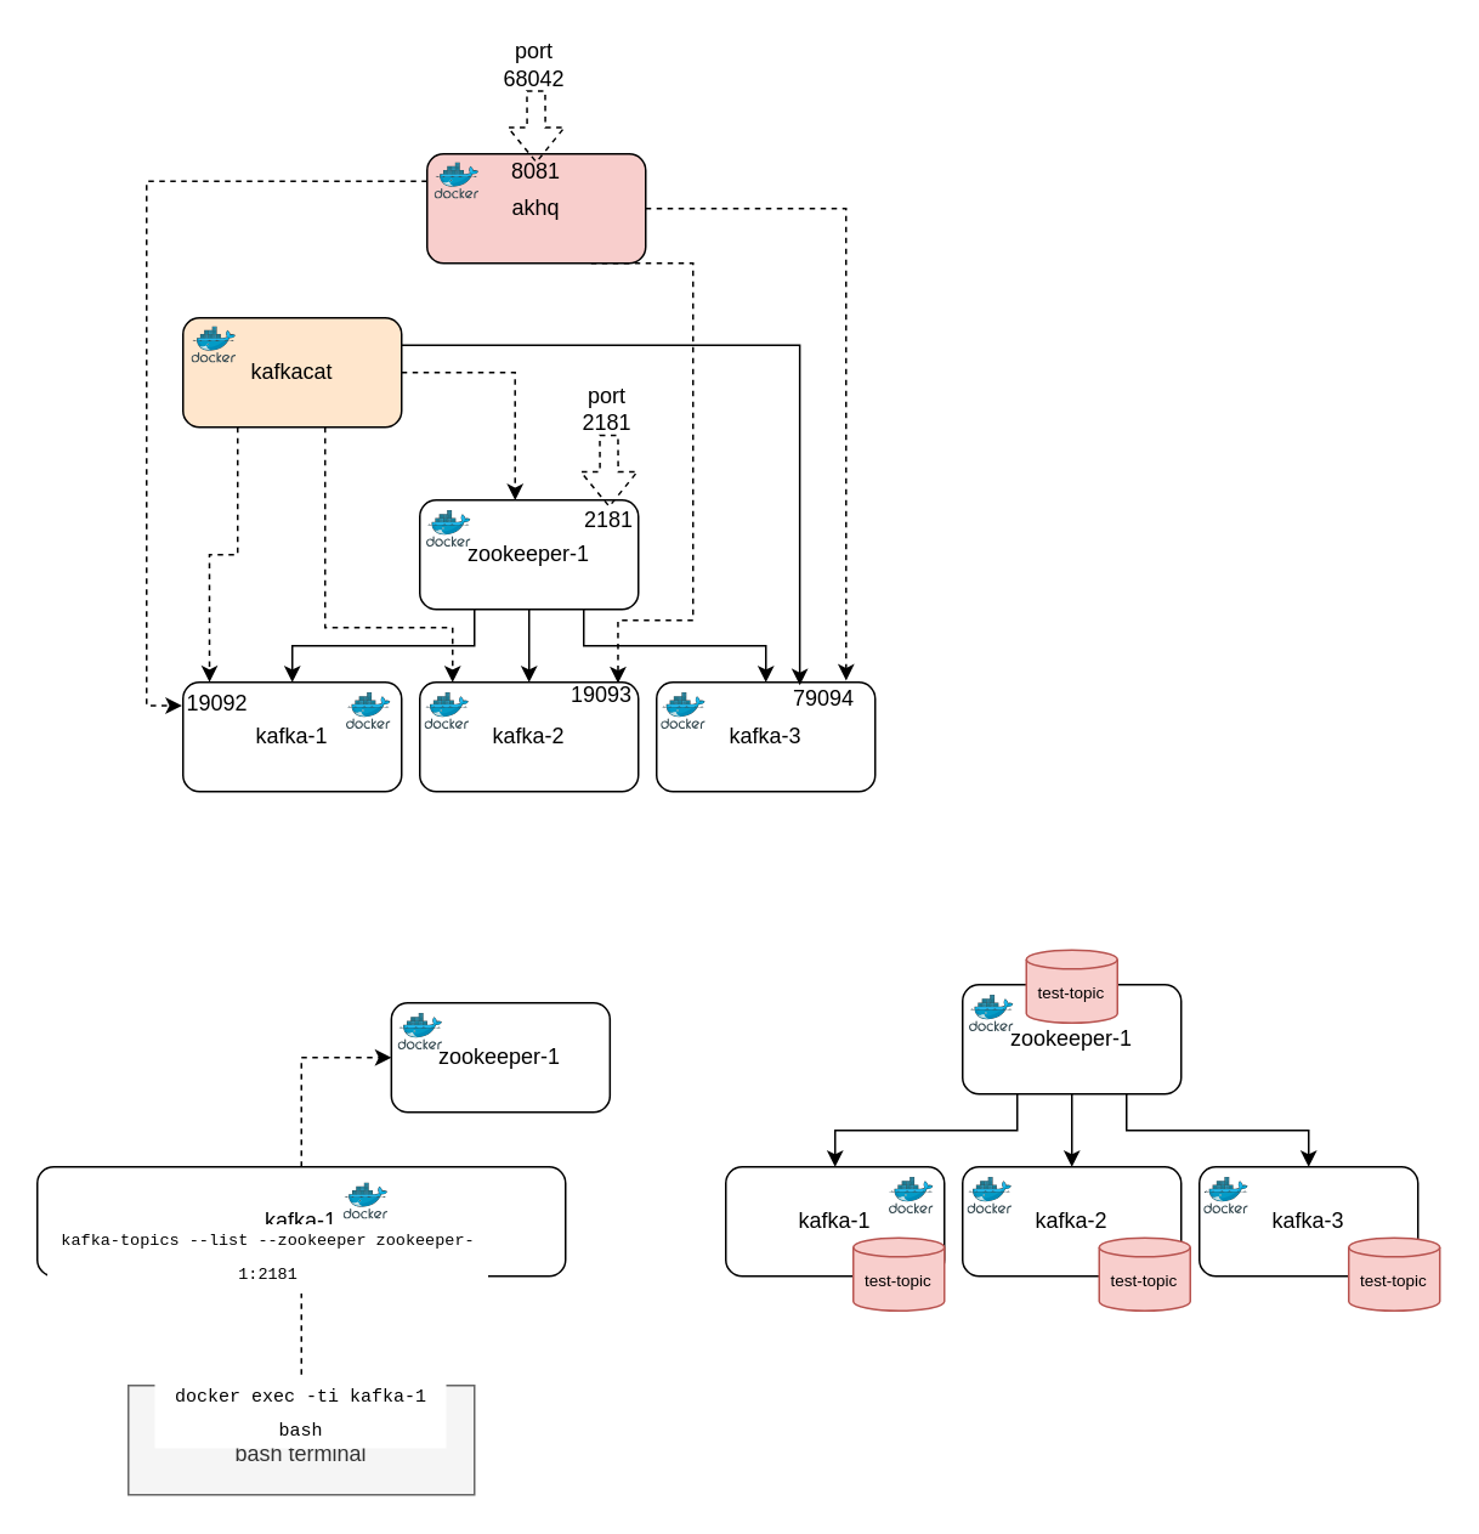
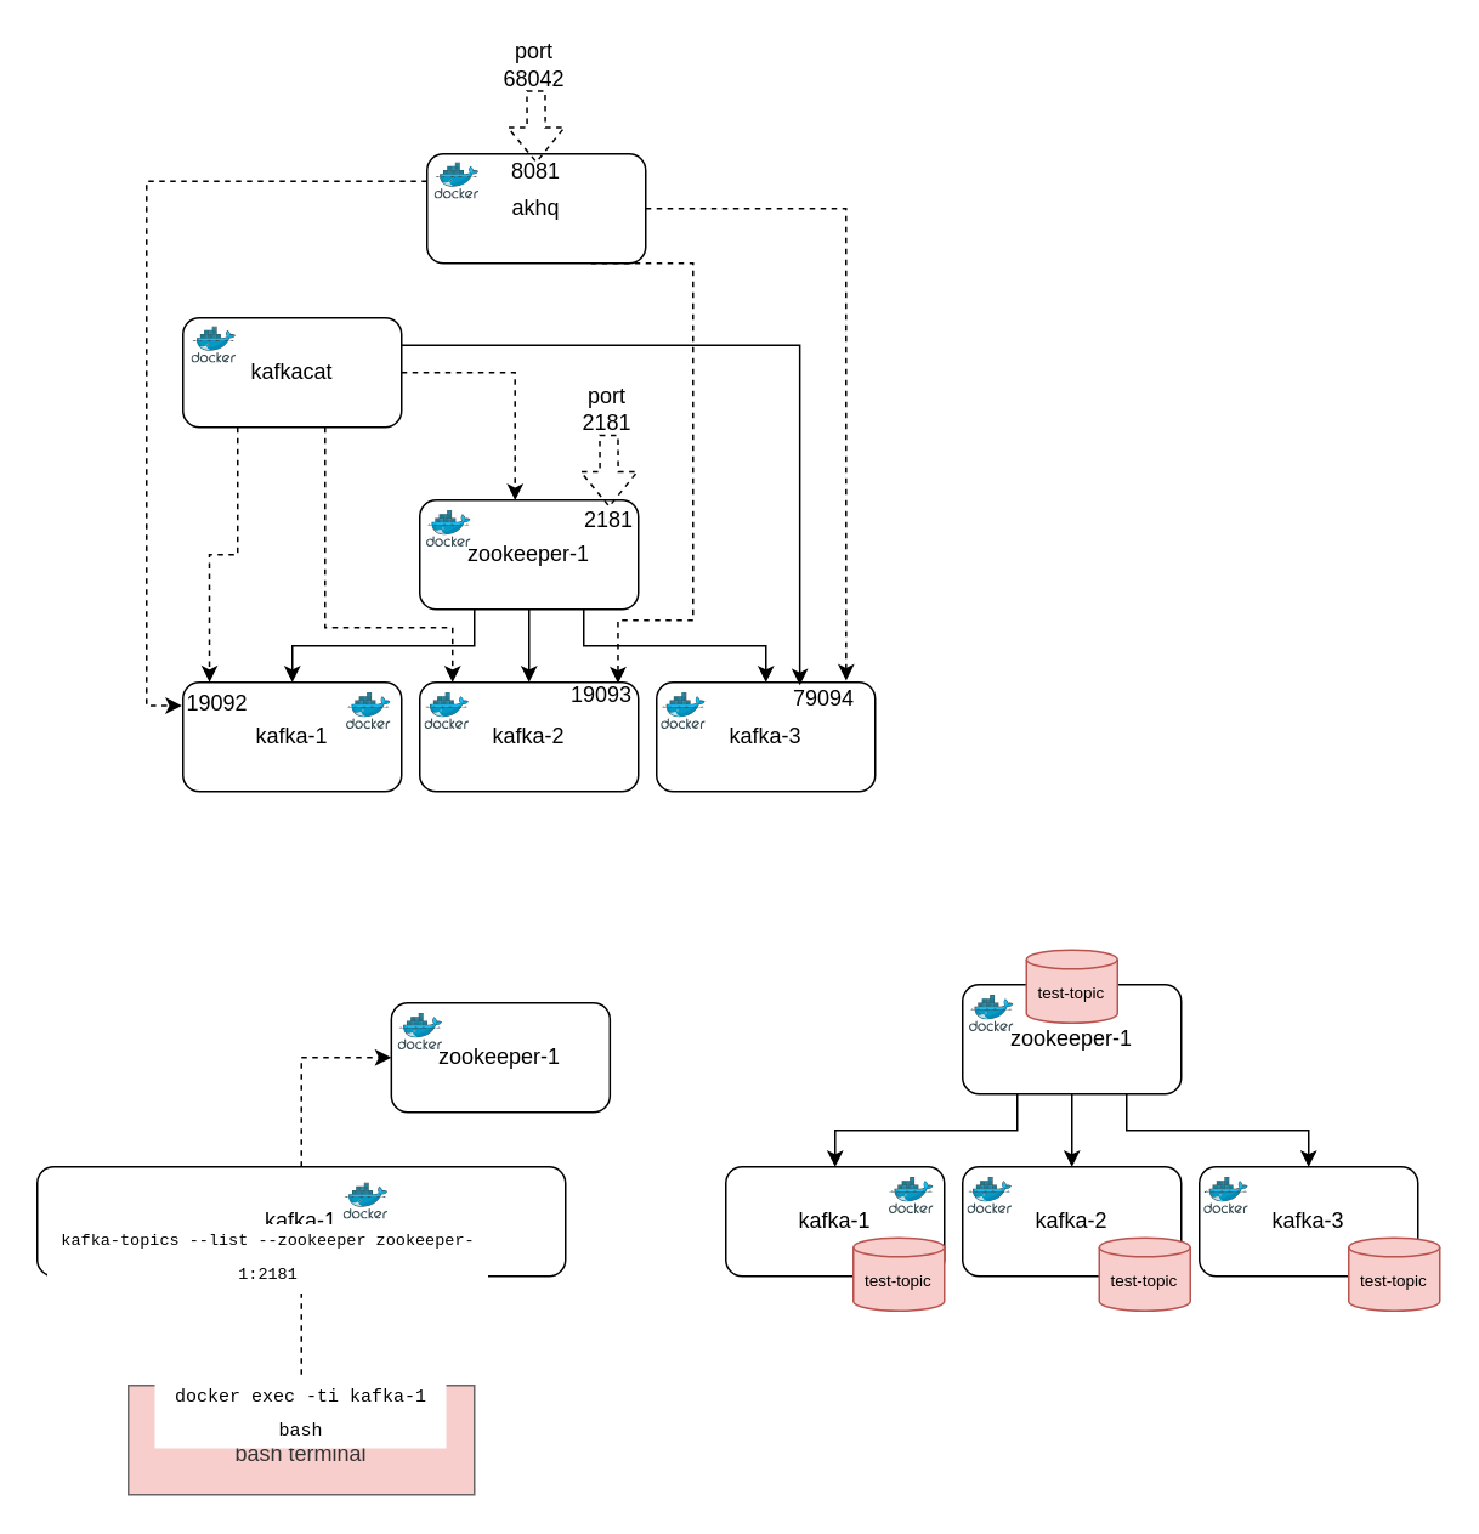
- <mxCell id="21" value="akhq" style="rounded=1;whiteSpace=wrap;html=1;fillColor=#f8cecc;" vertex="1" parent="1"><mxGeometry x="234" y="84" width="120" height="60" as="geometry" /></mxCell>
+ <mxCell id="21" value="akhq" style="rounded=1;whiteSpace=wrap;html=1;" vertex="1" parent="1"><mxGeometry x="234" y="84" width="120" height="60" as="geometry" /></mxCell>
- <mxCell id="13" value="kafkacat" style="rounded=1;whiteSpace=wrap;html=1;fillColor=#ffe6cc;" vertex="1" parent="1"><mxGeometry x="100" y="174" width="120" height="60" as="geometry" /></mxCell>
+ <mxCell id="13" value="kafkacat" style="rounded=1;whiteSpace=wrap;html=1;" vertex="1" parent="1"><mxGeometry x="100" y="174" width="120" height="60" as="geometry" /></mxCell>
- <mxCell id="37" value="&lt;br&gt;bash terminal" style="rounded=0;whiteSpace=wrap;html=1;fillColor=#f5f5f5;fontColor=#333333;strokeColor=#666666;" vertex="1" parent="1"><mxGeometry x="70" y="760" width="190" height="60" as="geometry" /></mxCell>
+ <mxCell id="37" value="&lt;br&gt;bash terminal" style="rounded=0;whiteSpace=wrap;html=1;fillColor=#f8cecc;fontColor=#333333;strokeColor=#666666;" vertex="1" parent="1"><mxGeometry x="70" y="760" width="190" height="60" as="geometry" /></mxCell>
